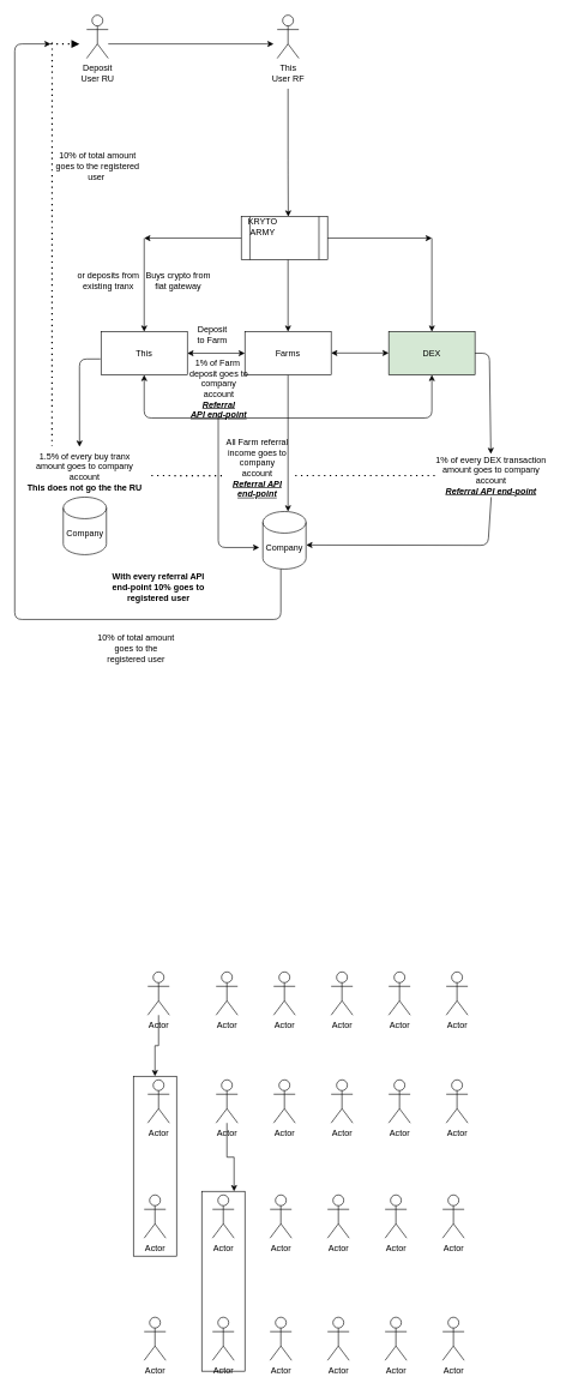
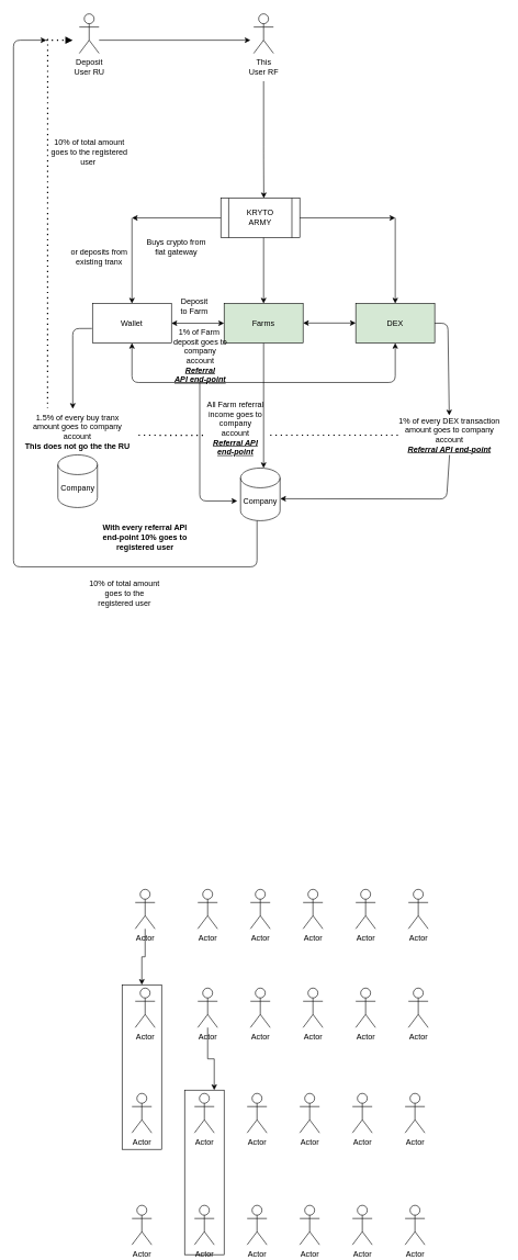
- <mxCell id="8" value="KRYTO ARMY" style="text;html=1;strokeColor=none;fillColor=none;align=center;verticalAlign=middle;whiteSpace=wrap;rounded=0;" parent="1" vertex="1"><mxGeometry x="345" y="305" width="40" height="20" as="geometry" /></mxCell>
+ <mxCell id="8" value="KRYTO ARMY" style="text;html=1;strokeColor=none;fillColor=none;align=center;verticalAlign=middle;whiteSpace=wrap;rounded=0;" parent="1" vertex="1"><mxGeometry x="375" y="320" width="40" height="20" as="geometry" /></mxCell>
- <mxCell id="9" value="Buys crypto from fiat gateway" style="text;html=1;strokeColor=none;fillColor=none;align=center;verticalAlign=middle;whiteSpace=wrap;rounded=0;" parent="1" vertex="1"><mxGeometry x="200" y="370" width="95" height="40" as="geometry" /></mxCell>
+ <mxCell id="9" value="Buys crypto from fiat gateway" style="text;html=1;strokeColor=none;fillColor=none;align=center;verticalAlign=middle;whiteSpace=wrap;rounded=0;" parent="1" vertex="1"><mxGeometry x="220" y="355" width="95" height="40" as="geometry" /></mxCell>
- <mxCell id="14" value="This" style="rounded=0;whiteSpace=wrap;html=1;" parent="1" vertex="1"><mxGeometry x="140" y="460" width="120" height="60" as="geometry" /></mxCell>
+ <mxCell id="14" value="Wallet" style="rounded=0;whiteSpace=wrap;html=1;" parent="1" vertex="1"><mxGeometry x="140" y="460" width="120" height="60" as="geometry" /></mxCell>
- <mxCell id="15" value="Farms" style="rounded=0;whiteSpace=wrap;html=1;" parent="1" vertex="1"><mxGeometry x="340" y="460" width="120" height="60" as="geometry" /></mxCell>
+ <mxCell id="15" value="Farms" style="rounded=0;whiteSpace=wrap;html=1;fillColor=#d5e8d4;" parent="1" vertex="1"><mxGeometry x="340" y="460" width="120" height="60" as="geometry" /></mxCell>
